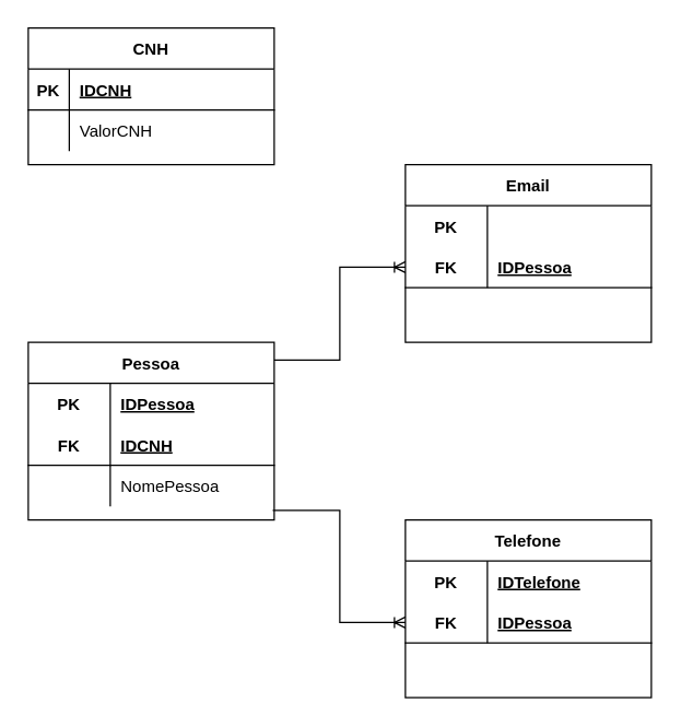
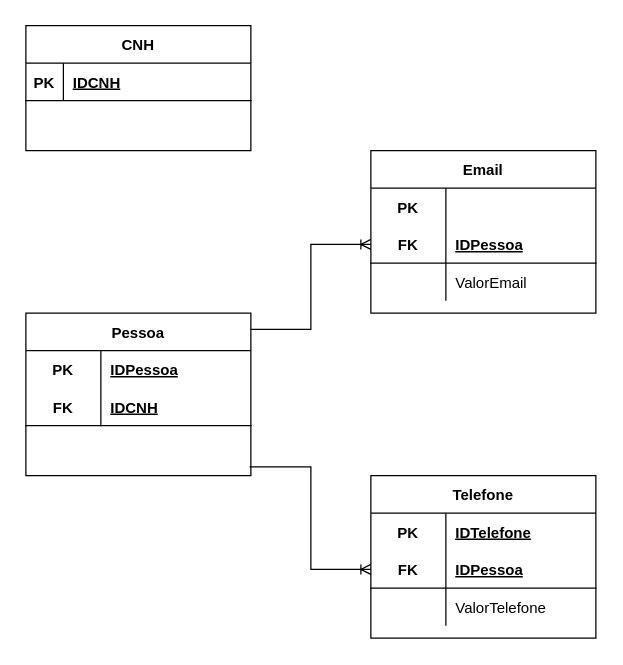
- <mxCell id="18" value="ValorCNH" style="shape=partialRectangle;connectable=0;fillColor=none;top=0;left=0;bottom=0;right=0;align=left;spacingLeft=6;overflow=hidden;" vertex="1" parent="16"><mxGeometry x="30" width="150" height="30" as="geometry" /></mxCell>
+ <mxCell id="37" value="ValorEmail" style="shape=partialRectangle;connectable=0;fillColor=none;top=0;left=0;bottom=0;right=0;align=left;spacingLeft=6;overflow=hidden;" vertex="1" parent="35"><mxGeometry x="60" width="120" height="30" as="geometry" /></mxCell>
- <mxCell id="11" value="NomePessoa" style="shape=partialRectangle;connectable=0;fillColor=none;top=0;left=0;bottom=0;right=0;align=left;spacingLeft=6;overflow=hidden;" vertex="1" parent="9"><mxGeometry x="60" width="120" height="30" as="geometry" /></mxCell>
+ <mxCell id="28" value="ValorTelefone" style="shape=partialRectangle;connectable=0;fillColor=none;top=0;left=0;bottom=0;right=0;align=left;spacingLeft=6;overflow=hidden;" vertex="1" parent="26"><mxGeometry x="60" width="120" height="30" as="geometry" /></mxCell>
